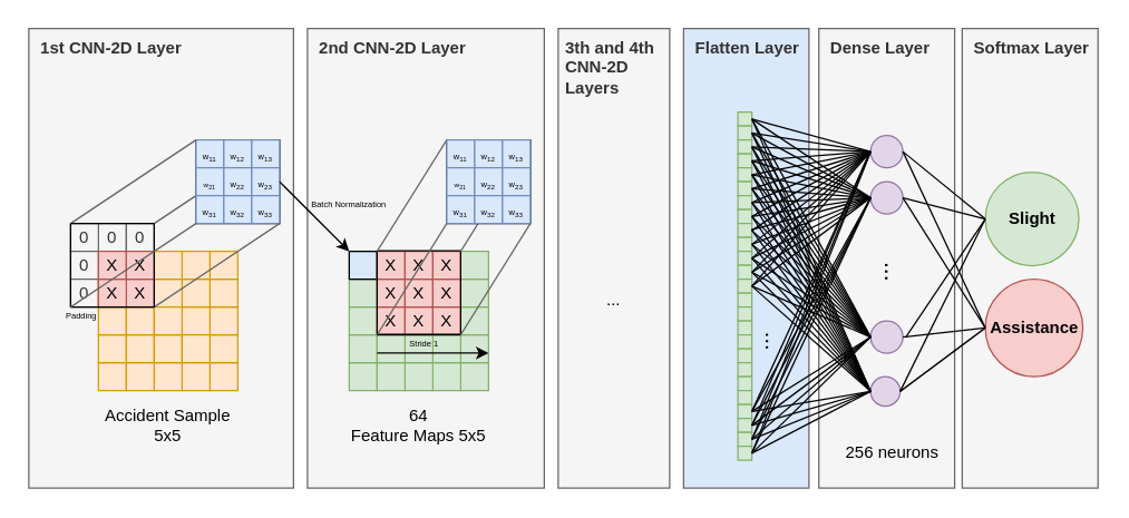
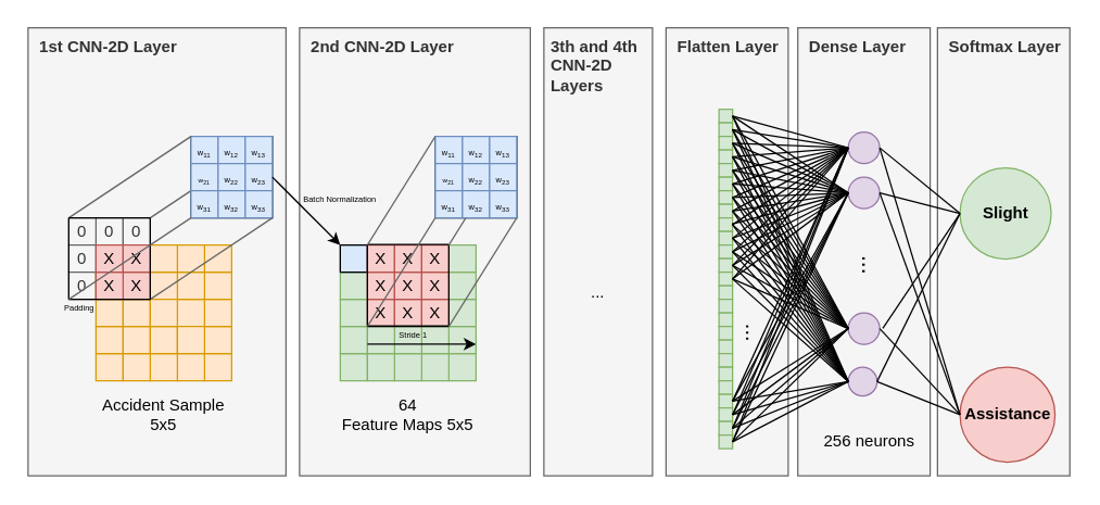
- <mxCell id="94" value="&lt;b&gt;&amp;nbsp; Flatten Layer&lt;/b&gt;" style="rounded=0;whiteSpace=wrap;html=1;fillColor=#dae8fc;strokeColor=#666666;fontColor=#333333;horizontal=1;verticalAlign=top;align=left;" parent="93" vertex="1"><mxGeometry width="90" height="330" as="geometry" /></mxCell>
+ <mxCell id="94" value="&lt;b&gt;&amp;nbsp; Flatten Layer&lt;/b&gt;" style="rounded=0;whiteSpace=wrap;html=1;fillColor=#f5f5f5;strokeColor=#666666;fontColor=#333333;horizontal=1;verticalAlign=top;align=left;" parent="93" vertex="1"><mxGeometry width="90" height="330" as="geometry" /></mxCell>
- <mxCell id="127" value="&lt;b&gt;Assistance&lt;/b&gt;" style="ellipse;whiteSpace=wrap;html=1;aspect=fixed;fillColor=#f8cecc;strokeColor=#b85450;" parent="124" vertex="1"><mxGeometry x="16.59" y="180" width="70" height="70" as="geometry" /></mxCell>
+ <mxCell id="127" value="&lt;b&gt;Assistance&lt;/b&gt;" style="ellipse;whiteSpace=wrap;html=1;aspect=fixed;fillColor=#f8cecc;strokeColor=#b85450;" parent="124" vertex="1"><mxGeometry x="16.59" y="250" width="70" height="70" as="geometry" /></mxCell>
